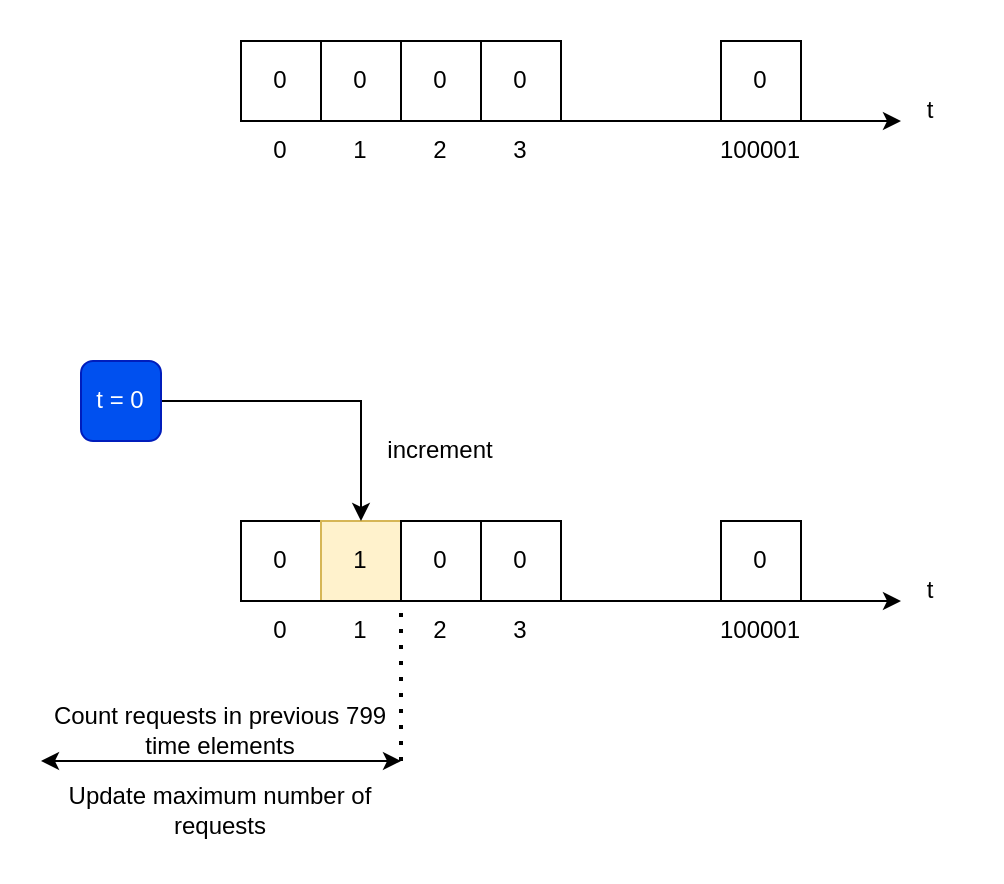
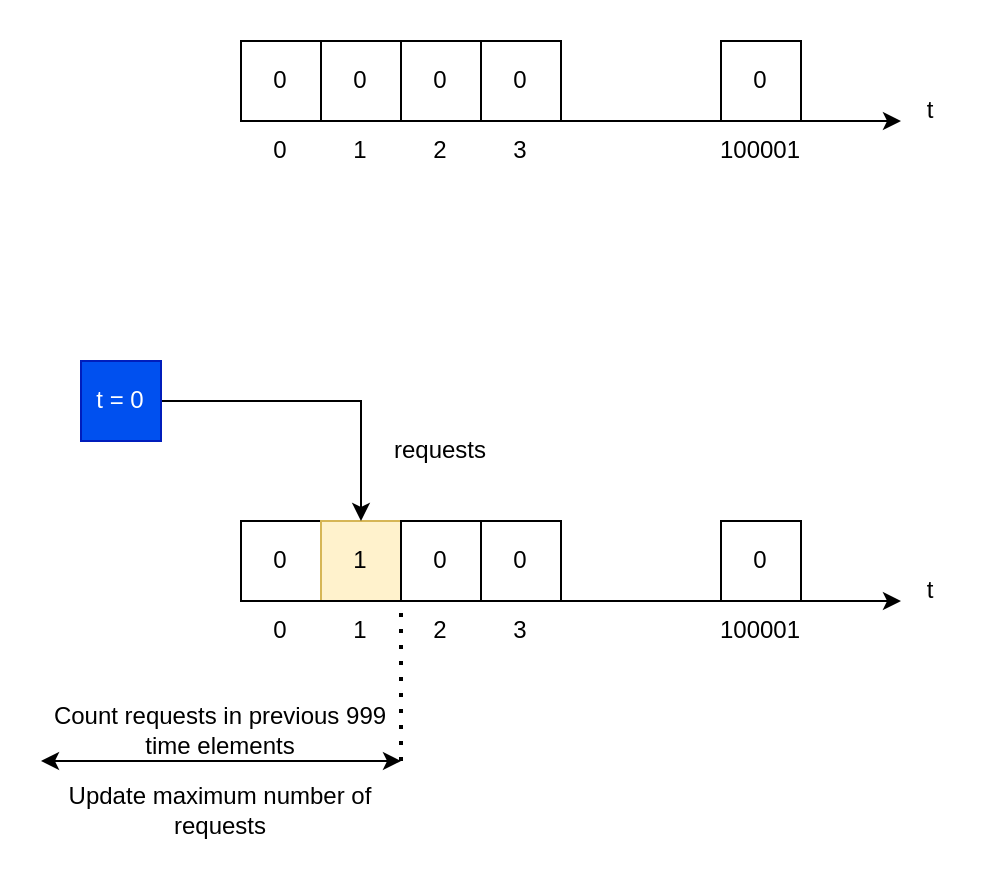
- <mxCell id="25" value="t = 0" style="whiteSpace=wrap;html=1;fillColor=#0050ef;fontColor=#ffffff;strokeColor=#001DBC;rounded=1;" vertex="1" parent="1"><mxGeometry x="40" y="180" width="40" height="40" as="geometry" /></mxCell>
+ <mxCell id="25" value="t = 0" style="rounded=0;whiteSpace=wrap;html=1;fillColor=#0050ef;fontColor=#ffffff;strokeColor=#001DBC;" vertex="1" parent="1"><mxGeometry x="40" y="180" width="40" height="40" as="geometry" /></mxCell>
- <mxCell id="28" value="increment" style="text;html=1;strokeColor=none;fillColor=none;align=center;verticalAlign=middle;whiteSpace=wrap;rounded=0;" vertex="1" parent="1"><mxGeometry x="180" y="210" width="80" height="30" as="geometry" /></mxCell>
+ <mxCell id="28" value="requests" style="text;html=1;strokeColor=none;fillColor=none;align=center;verticalAlign=middle;whiteSpace=wrap;rounded=0;" vertex="1" parent="1"><mxGeometry x="180" y="210" width="80" height="30" as="geometry" /></mxCell>
- <mxCell id="31" value="Count requests in previous 799 time elements" style="text;html=1;strokeColor=none;fillColor=none;align=center;verticalAlign=middle;whiteSpace=wrap;rounded=0;" vertex="1" parent="1"><mxGeometry x="20" y="350" width="180" height="30" as="geometry" /></mxCell>
+ <mxCell id="31" value="Count requests in previous 999 time elements" style="text;html=1;strokeColor=none;fillColor=none;align=center;verticalAlign=middle;whiteSpace=wrap;rounded=0;" vertex="1" parent="1"><mxGeometry x="20" y="350" width="180" height="30" as="geometry" /></mxCell>
